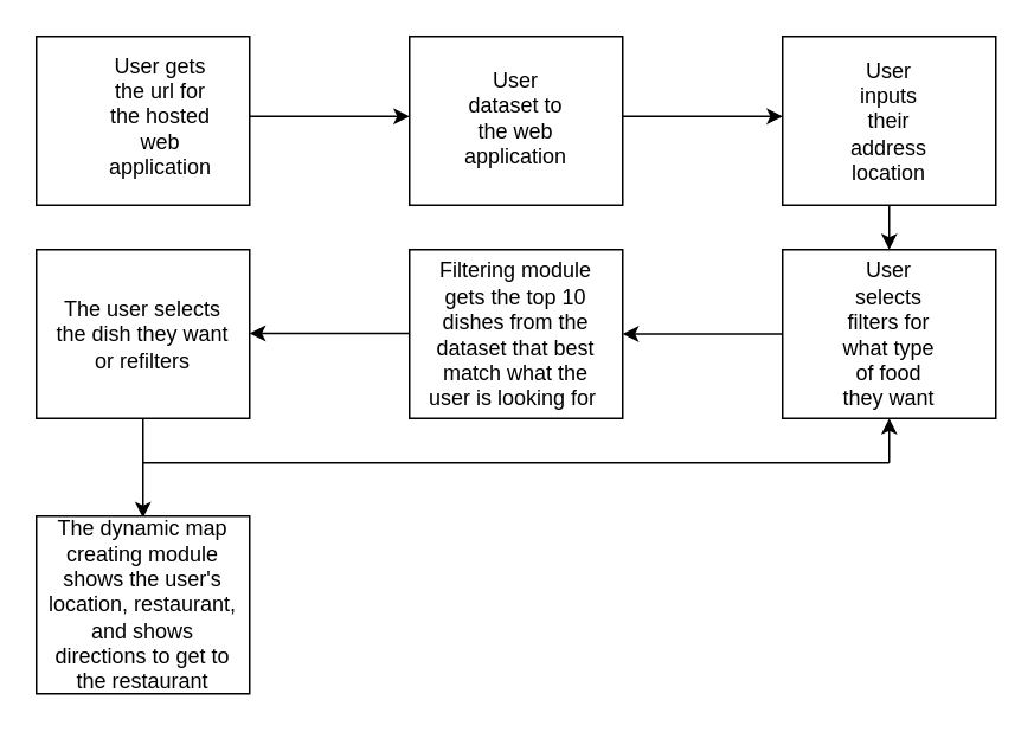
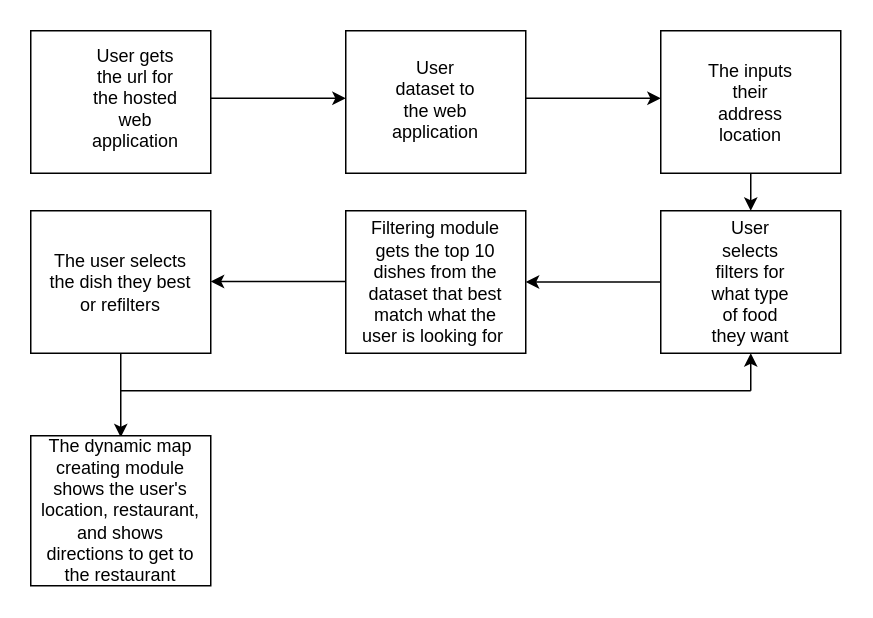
- <mxCell id="9" value="User inputs their address location" style="text;html=1;strokeColor=none;fillColor=none;align=center;verticalAlign=middle;whiteSpace=wrap;rounded=0;" vertex="1" parent="1"><mxGeometry x="470" y="40" width="60" height="55" as="geometry" /></mxCell>
+ <mxCell id="9" value="The inputs their address location" style="text;html=1;strokeColor=none;fillColor=none;align=center;verticalAlign=middle;whiteSpace=wrap;rounded=0;" vertex="1" parent="1"><mxGeometry x="470" y="40" width="60" height="55" as="geometry" /></mxCell>
- <mxCell id="17" value="The user selects the dish they want or refilters" style="text;html=1;strokeColor=none;fillColor=none;align=center;verticalAlign=middle;whiteSpace=wrap;rounded=0;" vertex="1" parent="1"><mxGeometry x="25" y="160" width="110" height="55" as="geometry" /></mxCell>
+ <mxCell id="17" value="The user selects the dish they best or refilters" style="text;html=1;strokeColor=none;fillColor=none;align=center;verticalAlign=middle;whiteSpace=wrap;rounded=0;" vertex="1" parent="1"><mxGeometry x="25" y="160" width="110" height="55" as="geometry" /></mxCell>
